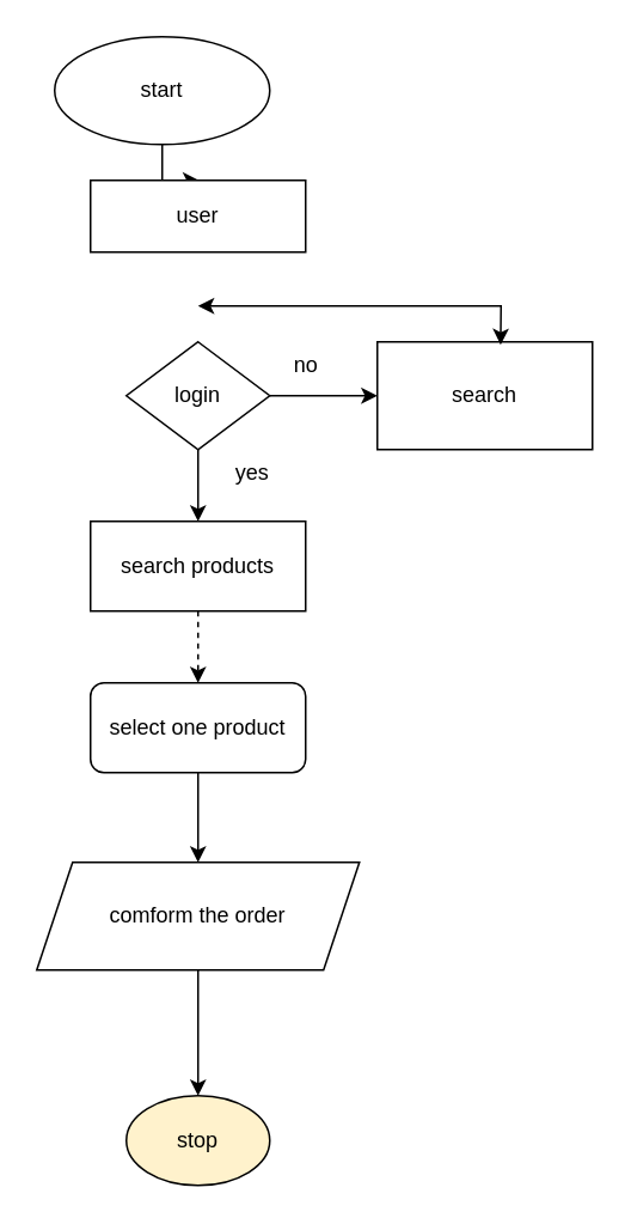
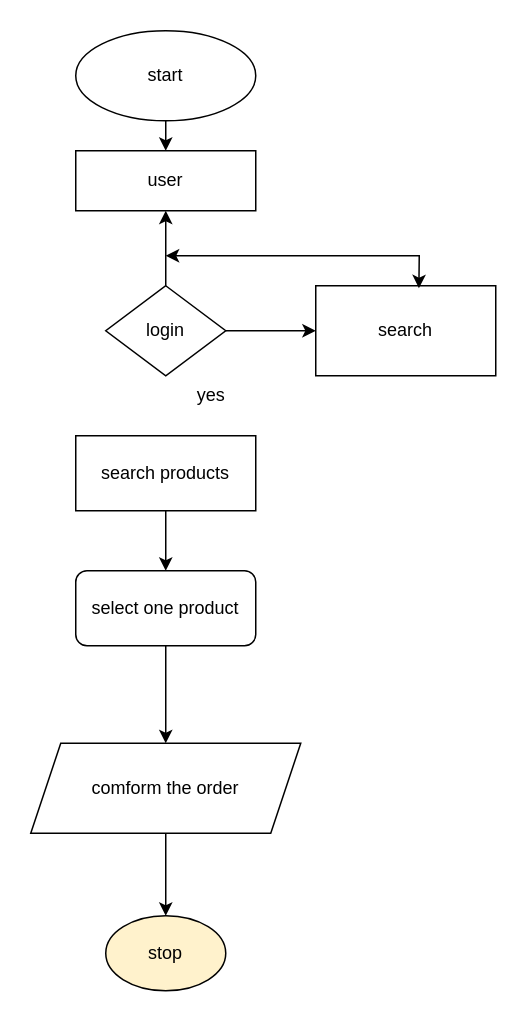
- <mxCell id="3" value="start" style="ellipse;whiteSpace=wrap;html=1;" vertex="1" parent="1"><mxGeometry x="30" y="20" width="120" height="60" as="geometry" /></mxCell>
+ <mxCell id="3" value="start" style="ellipse;whiteSpace=wrap;html=1;" vertex="1" parent="1"><mxGeometry x="50" y="20" width="120" height="60" as="geometry" /></mxCell>
- <mxCell id="12" value="no" style="text;html=1;align=center;verticalAlign=middle;resizable=0;points=[];autosize=1;strokeColor=none;fillColor=none;" vertex="1" parent="1"><mxGeometry x="150" y="188" width="40" height="30" as="geometry" /></mxCell>
- <mxCell id="6" value="" style="edgeStyle=orthogonalEdgeStyle;rounded=0;orthogonalLoop=1;jettySize=auto;html=1;" edge="1" parent="1" source="7" target="11"><mxGeometry relative="1" as="geometry" /></mxCell>
+ <mxCell id="6" value="" style="edgeStyle=orthogonalEdgeStyle;rounded=0;orthogonalLoop=1;jettySize=auto;html=1;" edge="1" parent="1" source="7" target="4"><mxGeometry relative="1" as="geometry" /></mxCell>
- <mxCell id="10" value="" style="edgeStyle=orthogonalEdgeStyle;rounded=0;orthogonalLoop=1;jettySize=auto;html=1;dashed=1;" edge="1" parent="1" source="11" target="15"><mxGeometry relative="1" as="geometry" /></mxCell>
+ <mxCell id="10" value="" style="edgeStyle=orthogonalEdgeStyle;rounded=0;orthogonalLoop=1;jettySize=auto;html=1;" edge="1" parent="1" source="11" target="15"><mxGeometry relative="1" as="geometry" /></mxCell>
- <mxCell id="17" value="comform the order" style="shape=parallelogram;perimeter=parallelogramPerimeter;whiteSpace=wrap;html=1;fixedSize=1;rounded=0;" vertex="1" parent="1"><mxGeometry x="20" y="480" width="180" height="60" as="geometry" /></mxCell>
+ <mxCell id="17" value="comform the order" style="shape=parallelogram;perimeter=parallelogramPerimeter;whiteSpace=wrap;html=1;fixedSize=1;rounded=0;" vertex="1" parent="1"><mxGeometry x="20" y="495" width="180" height="60" as="geometry" /></mxCell>
